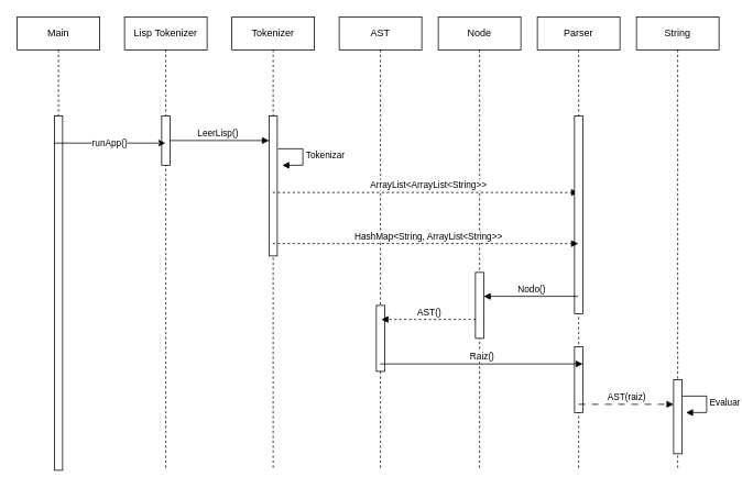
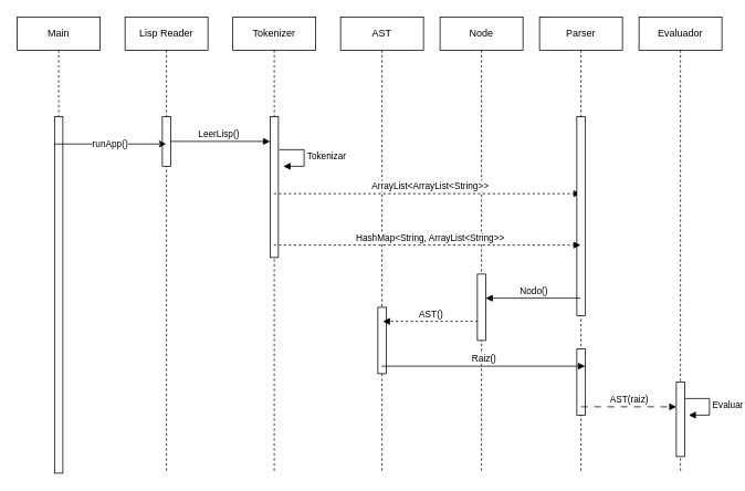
- <mxCell id="10" value="Lisp Tokenizer" style="shape=umlLifeline;perimeter=lifelinePerimeter;whiteSpace=wrap;html=1;container=1;collapsible=0;recursiveResize=0;outlineConnect=0;" parent="1" vertex="1"><mxGeometry x="150" y="20" width="100" height="550" as="geometry" /></mxCell>
+ <mxCell id="10" value="Lisp Reader" style="shape=umlLifeline;perimeter=lifelinePerimeter;whiteSpace=wrap;html=1;container=1;collapsible=0;recursiveResize=0;outlineConnect=0;" parent="1" vertex="1"><mxGeometry x="150" y="20" width="100" height="550" as="geometry" /></mxCell>
- <mxCell id="21" value="String" style="shape=umlLifeline;perimeter=lifelinePerimeter;whiteSpace=wrap;html=1;container=1;collapsible=0;recursiveResize=0;outlineConnect=0;" vertex="1" parent="1"><mxGeometry x="770" y="20" width="100" height="550" as="geometry" /></mxCell>
+ <mxCell id="21" value="Evaluador" style="shape=umlLifeline;perimeter=lifelinePerimeter;whiteSpace=wrap;html=1;container=1;collapsible=0;recursiveResize=0;outlineConnect=0;" vertex="1" parent="1"><mxGeometry x="770" y="20" width="100" height="550" as="geometry" /></mxCell>
